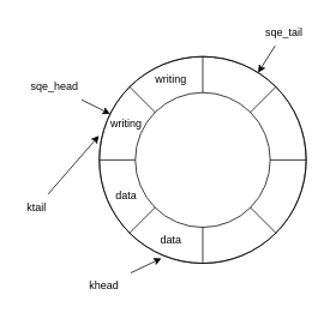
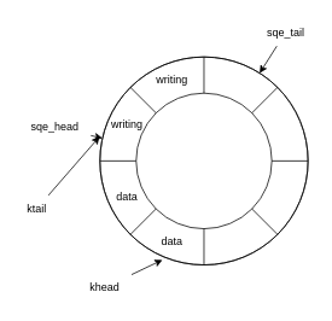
- <mxCell id="14" value="sqe_head" style="text;html=1;align=center;verticalAlign=middle;resizable=0;points=[];autosize=1;strokeColor=none;fillColor=none;" vertex="1" parent="1"><mxGeometry x="20" y="80" width="80" height="30" as="geometry" /></mxCell>
+ <mxCell id="14" value="sqe_head" style="text;html=1;align=center;verticalAlign=middle;resizable=0;points=[];autosize=1;strokeColor=none;fillColor=none;" vertex="1" parent="1"><mxGeometry x="20" y="125" width="80" height="30" as="geometry" /></mxCell>
